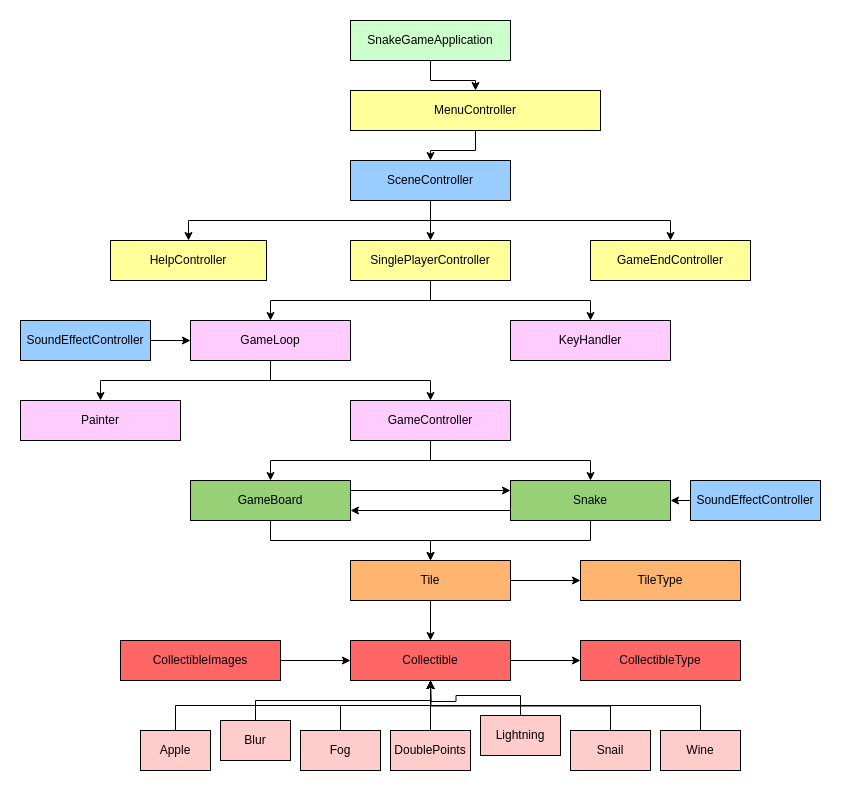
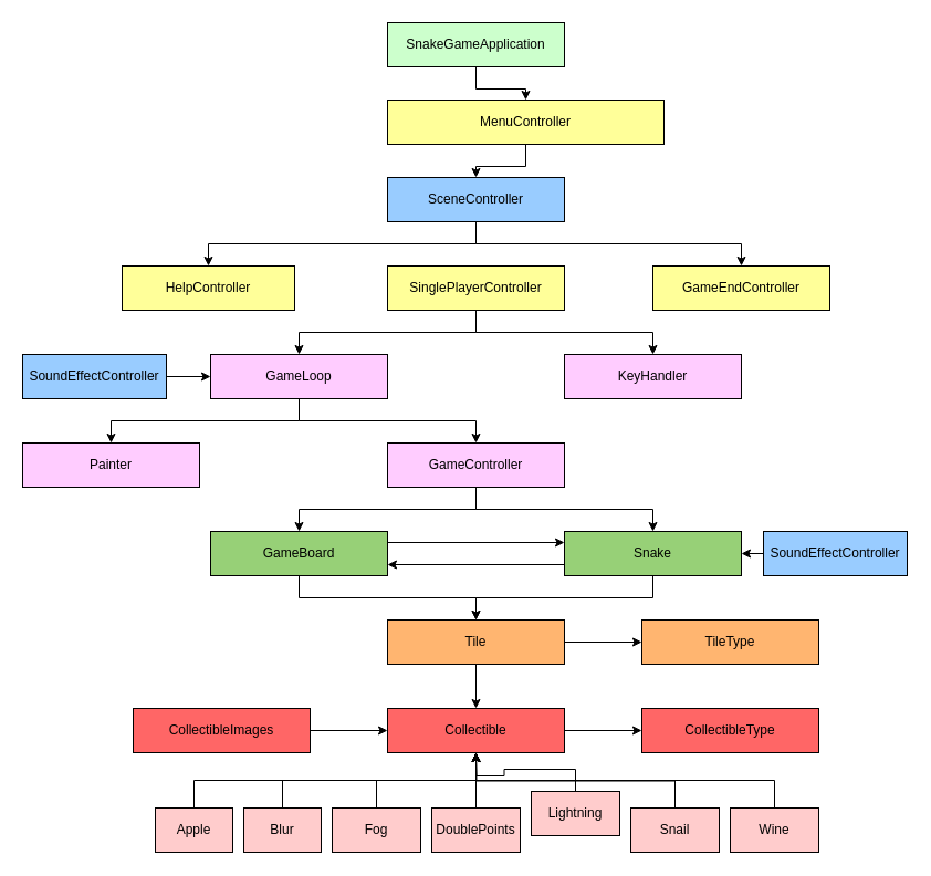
- <mxCell id="10" style="edgeStyle=orthogonalEdgeStyle;rounded=0;orthogonalLoop=1;jettySize=auto;html=1;exitX=0.5;exitY=1;exitDx=0;exitDy=0;entryX=0.5;entryY=0;entryDx=0;entryDy=0;" edge="1" parent="1" source="13" target="9"><mxGeometry relative="1" as="geometry" /></mxCell>
- <mxCell id="41" value="Blur" style="rounded=0;whiteSpace=wrap;html=1;fillColor=#FFCCCC;" vertex="1" parent="1"><mxGeometry x="220" y="720" width="70" height="40" as="geometry" /></mxCell>
+ <mxCell id="41" value="Blur" style="rounded=0;whiteSpace=wrap;html=1;fillColor=#FFCCCC;" vertex="1" parent="1"><mxGeometry x="220" y="730" width="70" height="40" as="geometry" /></mxCell>
